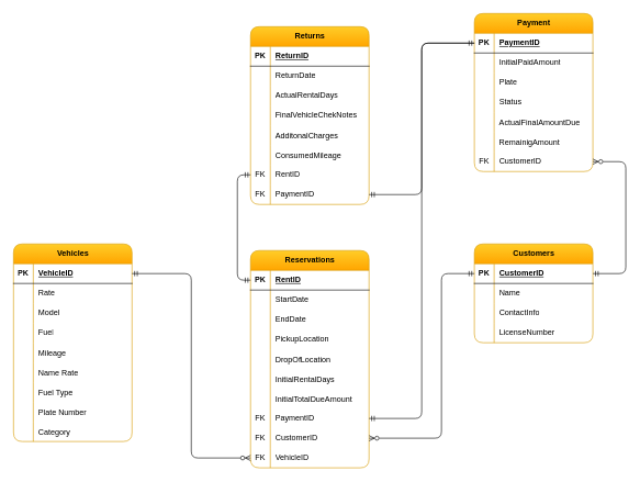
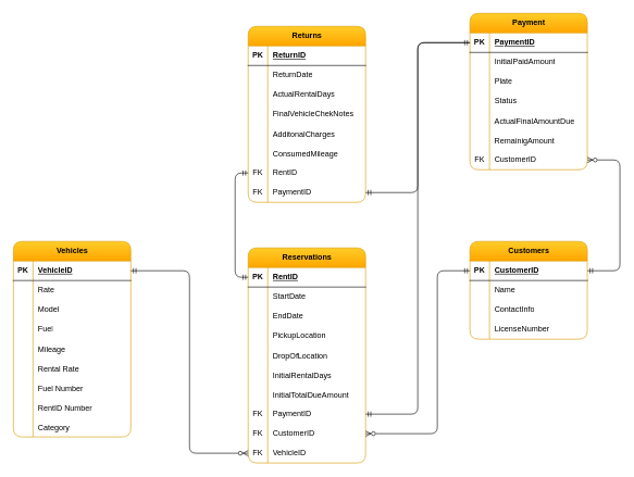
- <mxCell id="20" value="Name Rate" style="shape=partialRectangle;connectable=0;fillColor=none;top=0;left=0;bottom=0;right=0;align=left;spacingLeft=6;overflow=hidden;rounded=1;" vertex="1" parent="18"><mxGeometry x="30" width="150" height="30" as="geometry"><mxRectangle width="150" height="30" as="alternateBounds" /></mxGeometry></mxCell>
+ <mxCell id="20" value="Rental Rate" style="shape=partialRectangle;connectable=0;fillColor=none;top=0;left=0;bottom=0;right=0;align=left;spacingLeft=6;overflow=hidden;rounded=1;" vertex="1" parent="18"><mxGeometry x="30" width="150" height="30" as="geometry"><mxRectangle width="150" height="30" as="alternateBounds" /></mxGeometry></mxCell>
- <mxCell id="23" value="Fuel Type" style="shape=partialRectangle;connectable=0;fillColor=none;top=0;left=0;bottom=0;right=0;align=left;spacingLeft=6;overflow=hidden;rounded=1;" vertex="1" parent="21"><mxGeometry x="30" width="150" height="30" as="geometry"><mxRectangle width="150" height="30" as="alternateBounds" /></mxGeometry></mxCell>
+ <mxCell id="23" value="Fuel Number" style="shape=partialRectangle;connectable=0;fillColor=none;top=0;left=0;bottom=0;right=0;align=left;spacingLeft=6;overflow=hidden;rounded=1;" vertex="1" parent="21"><mxGeometry x="30" width="150" height="30" as="geometry"><mxRectangle width="150" height="30" as="alternateBounds" /></mxGeometry></mxCell>
- <mxCell id="26" value="Plate Number" style="shape=partialRectangle;connectable=0;fillColor=none;top=0;left=0;bottom=0;right=0;align=left;spacingLeft=6;overflow=hidden;rounded=1;" vertex="1" parent="24"><mxGeometry x="30" width="150" height="30" as="geometry"><mxRectangle width="150" height="30" as="alternateBounds" /></mxGeometry></mxCell>
+ <mxCell id="26" value="RentID Number" style="shape=partialRectangle;connectable=0;fillColor=none;top=0;left=0;bottom=0;right=0;align=left;spacingLeft=6;overflow=hidden;rounded=1;" vertex="1" parent="24"><mxGeometry x="30" width="150" height="30" as="geometry"><mxRectangle width="150" height="30" as="alternateBounds" /></mxGeometry></mxCell>
